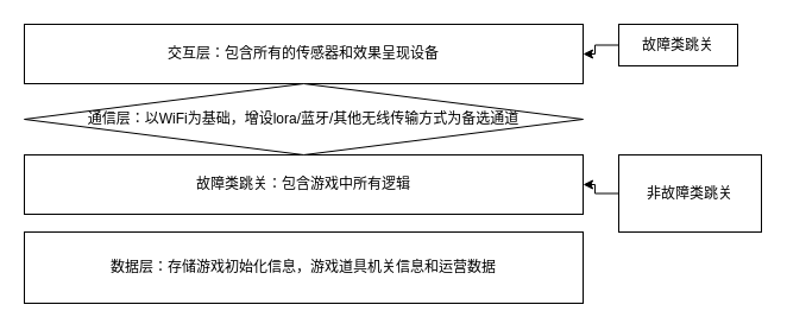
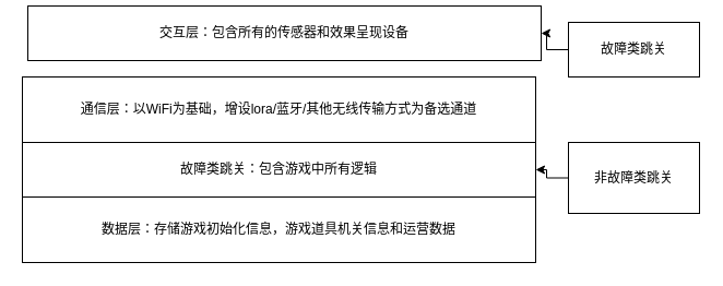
- <mxCell id="8" value="故障类跳关" style="whiteSpace=wrap;html=1;rounded=0;" vertex="1" parent="1"><mxGeometry x="520" y="20" width="100" height="35" as="geometry" /></mxCell>
+ <mxCell id="8" value="故障类跳关" style="whiteSpace=wrap;html=1;rounded=0;" vertex="1" parent="1"><mxGeometry x="520" y="20" width="120" height="50" as="geometry" /></mxCell>
- <mxCell id="3" value="交互层：包含所有的传感器和效果呈现设备" style="rounded=0;whiteSpace=wrap;html=1;" vertex="1" parent="1"><mxGeometry x="20" y="20" width="470" height="50" as="geometry" /></mxCell>
+ <mxCell id="3" value="交互层：包含所有的传感器和效果呈现设备" style="rounded=0;whiteSpace=wrap;html=1;" vertex="1" parent="1"><mxGeometry x="25" y="5" width="470" height="50" as="geometry" /></mxCell>
- <mxCell id="4" value="通信层：以WiFi为基础，增设lora/蓝牙/其他无线传输方式为备选通道" style="rhombus;whiteSpace=wrap;html=1;" vertex="1" parent="1"><mxGeometry x="20" y="70" width="470" height="60" as="geometry" /></mxCell>
+ <mxCell id="4" value="通信层：以WiFi为基础，增设lora/蓝牙/其他无线传输方式为备选通道" style="rounded=0;whiteSpace=wrap;html=1;" vertex="1" parent="1"><mxGeometry x="20" y="70" width="470" height="60" as="geometry" /></mxCell>
- <mxCell id="9" value="数据层：存储游戏初始化信息，游戏道具机关信息和运营数据" style="rounded=0;whiteSpace=wrap;html=1;" vertex="1" parent="1"><mxGeometry x="20" y="195" width="470" height="60" as="geometry" /></mxCell>
+ <mxCell id="9" value="数据层：存储游戏初始化信息，游戏道具机关信息和运营数据" style="rounded=0;whiteSpace=wrap;html=1;" vertex="1" parent="1"><mxGeometry x="20" y="180" width="470" height="60" as="geometry" /></mxCell>
